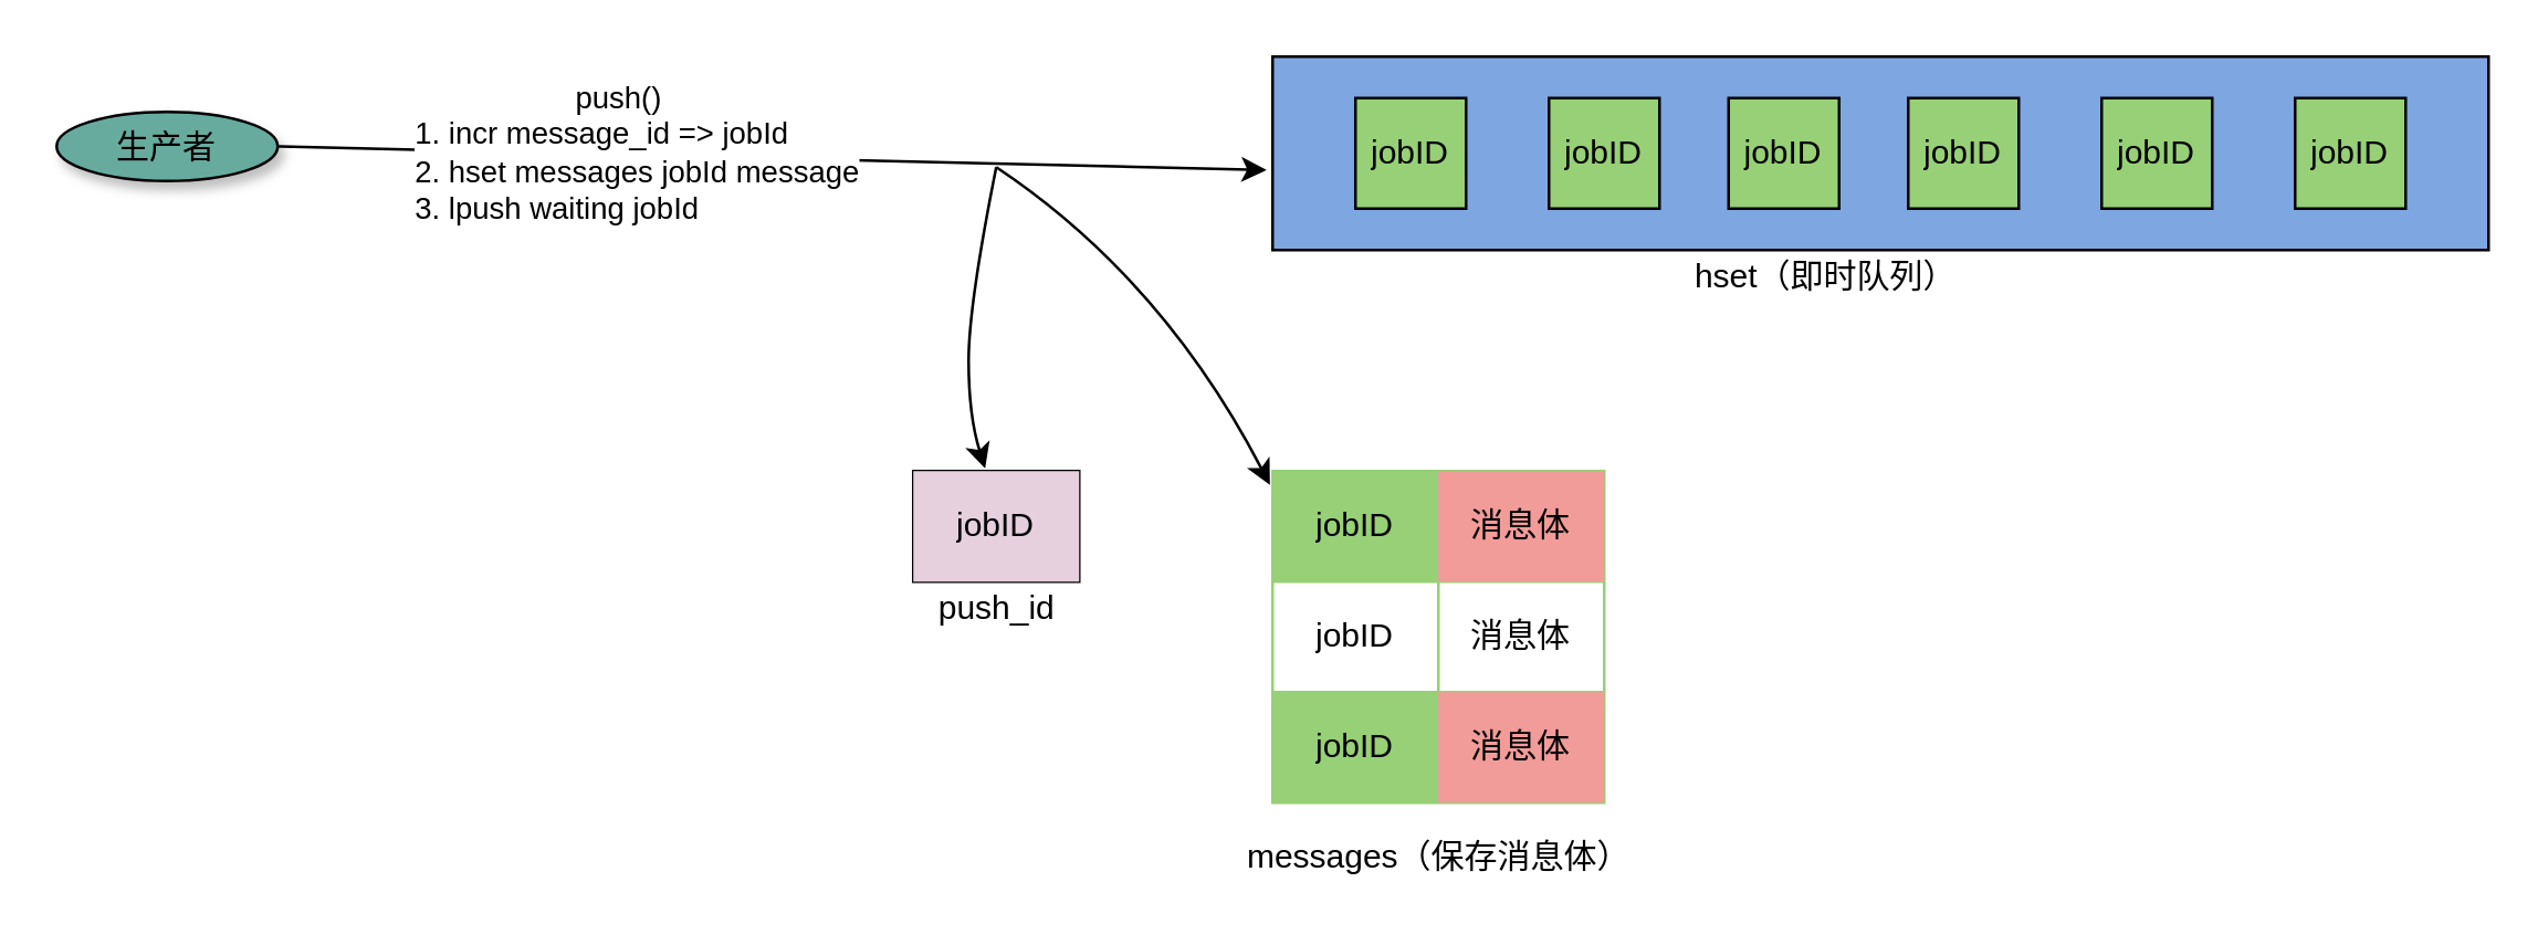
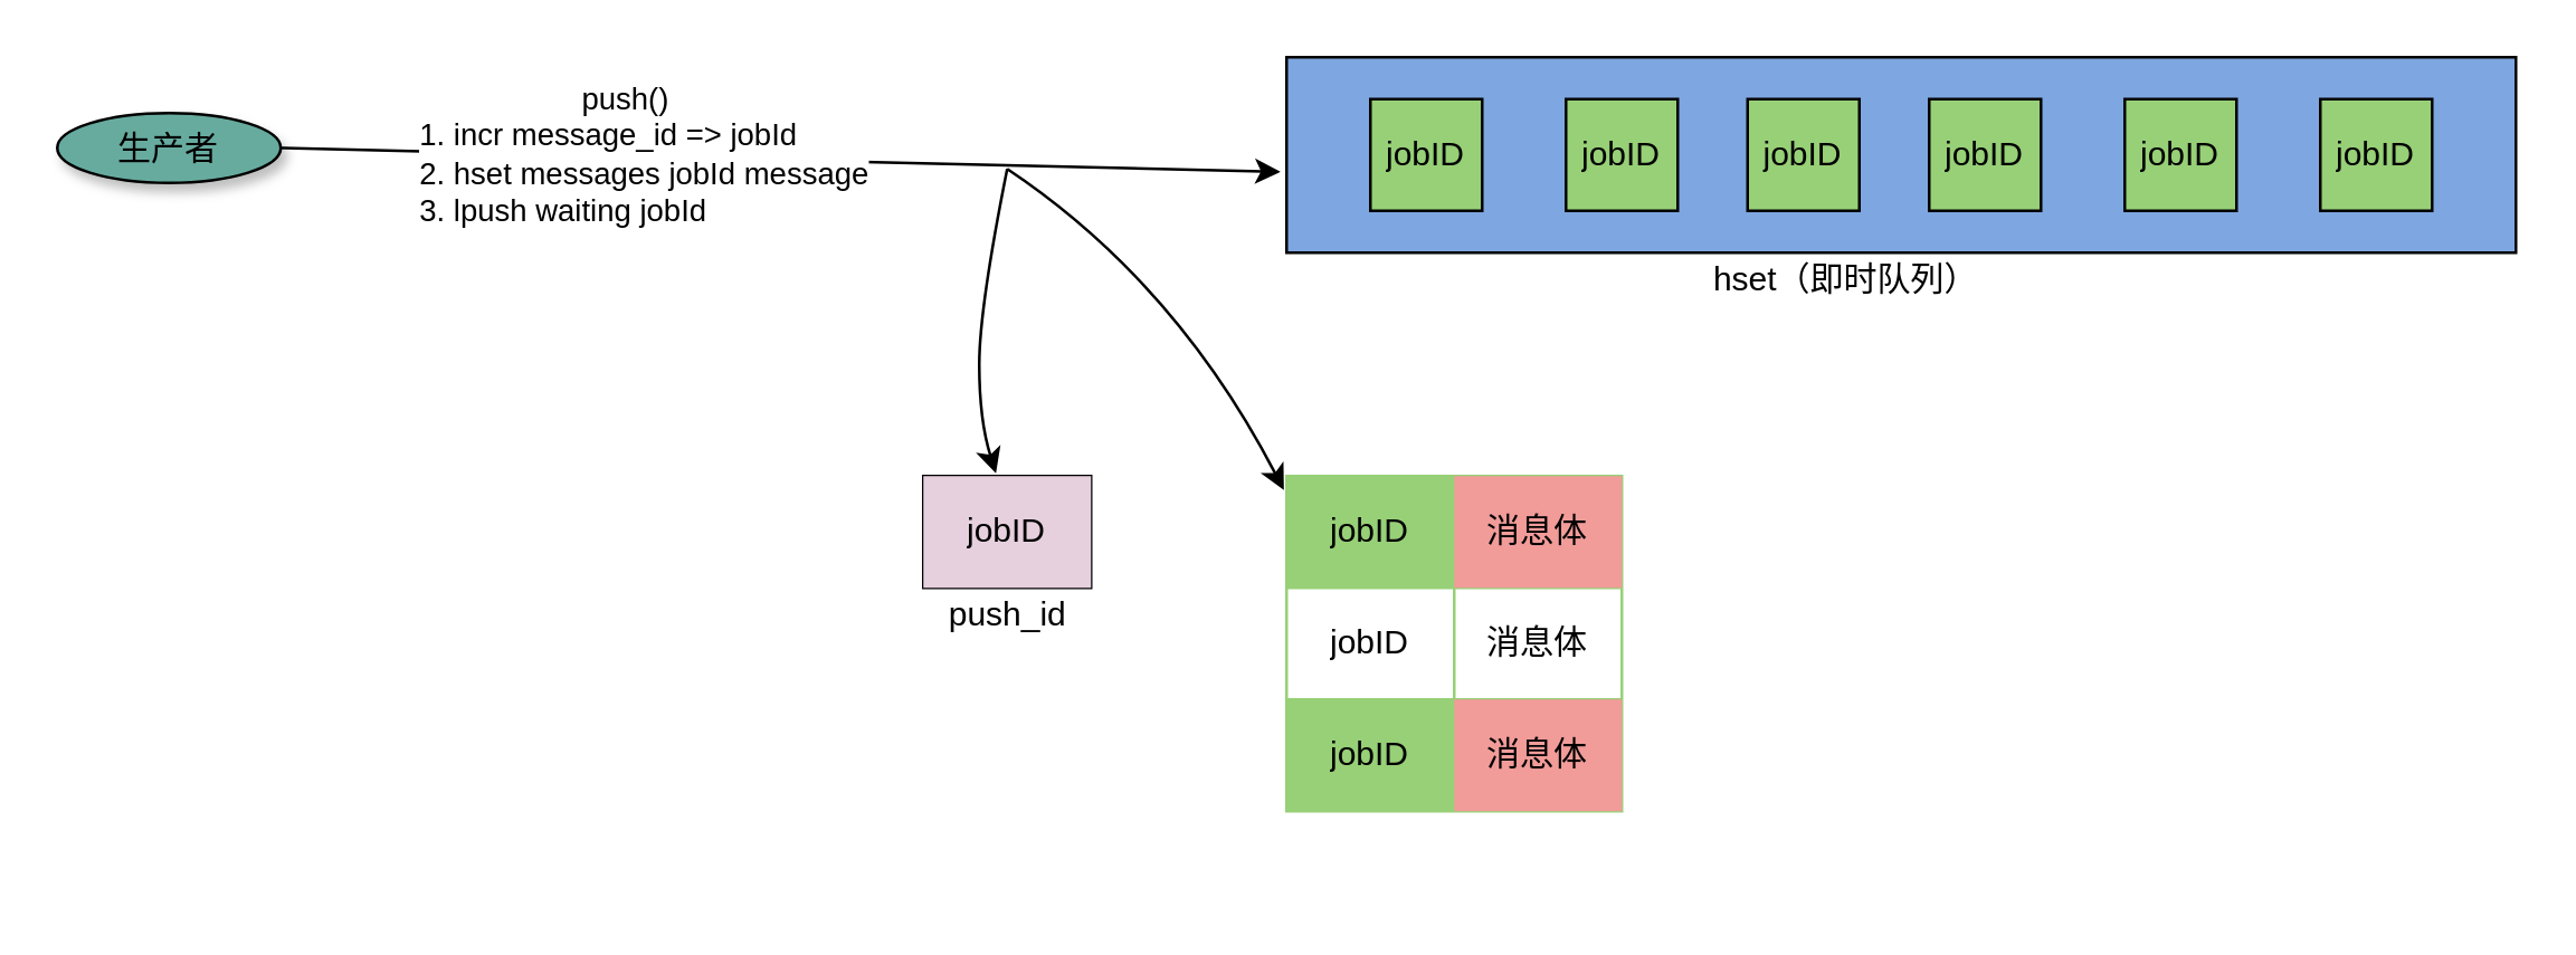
- <mxCell id="13" value="messages（保存消息体）" style="text;html=1;align=center;verticalAlign=middle;resizable=0;points=[];autosize=1;" vertex="1" parent="1"><mxGeometry x="445" y="300" width="150" height="20" as="geometry" /></mxCell>
